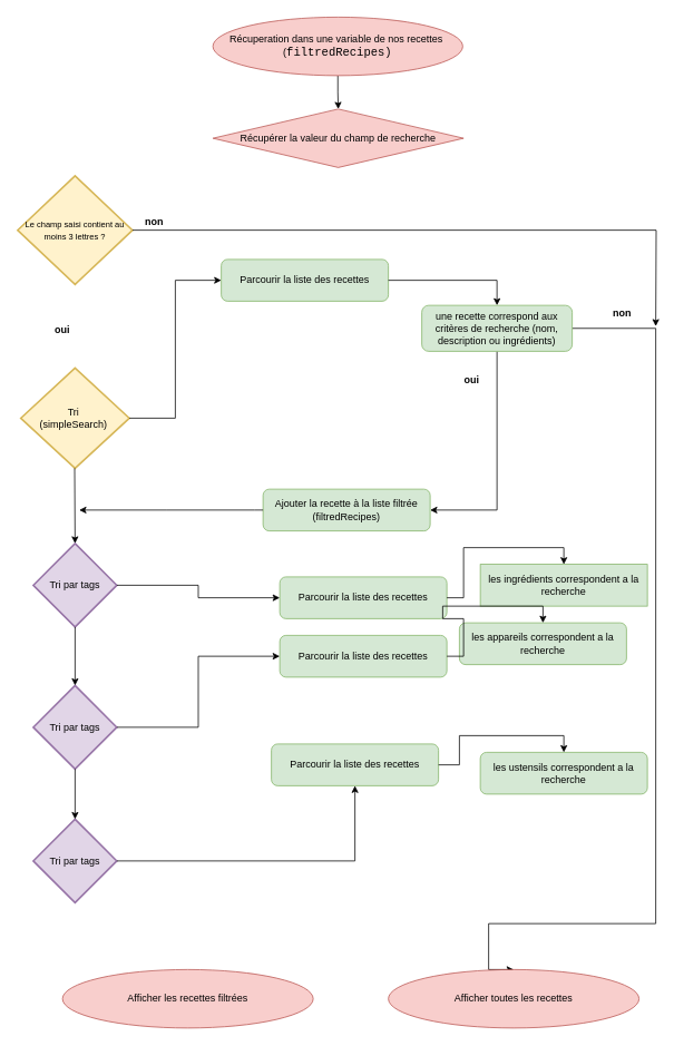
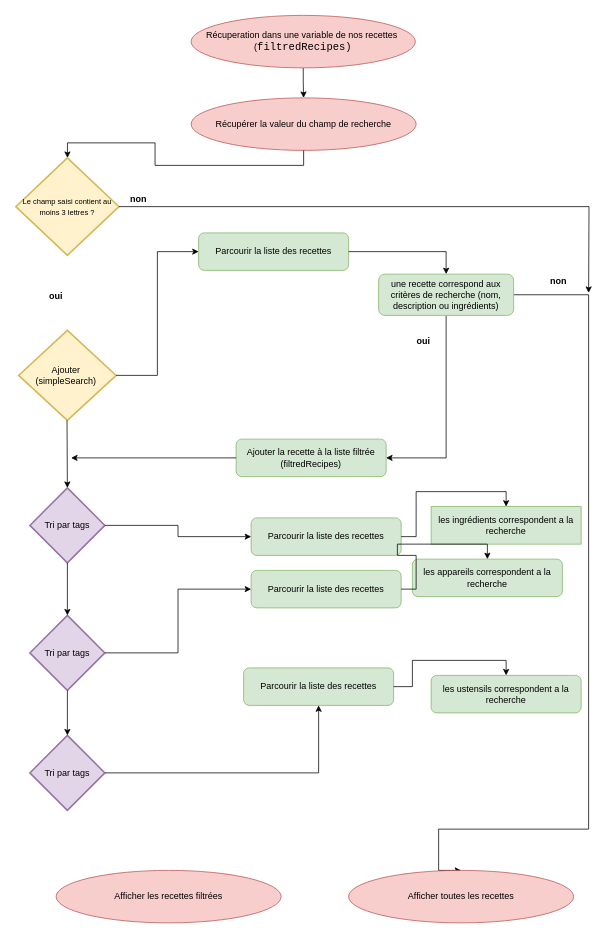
- <mxCell id="4" value="&lt;font face=&quot;Helvetica&quot;&gt;Récupérer la valeur du champ de recherche&lt;/font&gt;" style="rhombus;whiteSpace=wrap;html=1;hachureGap=4;fontFamily=Architects Daughter;fontSource=https%3A%2F%2Ffonts.googleapis.com%2Fcss%3Ffamily%3DArchitects%2BDaughter;fillColor=#f8cecc;strokeColor=#b85450;" vertex="1" parent="1"><mxGeometry x="254" y="130" width="300" height="70" as="geometry" /></mxCell>
+ <mxCell id="4" value="&lt;font face=&quot;Helvetica&quot;&gt;Récupérer la valeur du champ de recherche&lt;/font&gt;" style="ellipse;whiteSpace=wrap;html=1;hachureGap=4;fontFamily=Architects Daughter;fontSource=https%3A%2F%2Ffonts.googleapis.com%2Fcss%3Ffamily%3DArchitects%2BDaughter;fillColor=#f8cecc;strokeColor=#b85450;" vertex="1" parent="1"><mxGeometry x="254" y="130" width="300" height="70" as="geometry" /></mxCell>
+ <mxCell id="13" value="" style="edgeStyle=orthogonalEdgeStyle;rounded=0;hachureGap=4;orthogonalLoop=1;jettySize=auto;html=1;fontFamily=Architects Daughter;fontSource=https%3A%2F%2Ffonts.googleapis.com%2Fcss%3Ffamily%3DArchitects%2BDaughter;exitX=0.5;exitY=1;exitDx=0;exitDy=0;" edge="1" parent="1" source="4" target="12"><mxGeometry relative="1" as="geometry"><mxPoint x="474" y="230" as="sourcePoint" /><mxPoint x="474" y="270" as="targetPoint" /></mxGeometry></mxCell>
- <mxCell id="5" value="&lt;font face=&quot;Helvetica&quot;&gt;Tri&amp;nbsp;&lt;/font&gt;&lt;div&gt;&lt;font face=&quot;Helvetica&quot;&gt;(simpleSearch)&amp;nbsp;&lt;/font&gt;&lt;/div&gt;" style="strokeWidth=2;html=1;shape=mxgraph.flowchart.decision;whiteSpace=wrap;hachureGap=4;fontFamily=Architects Daughter;fontSource=https%3A%2F%2Ffonts.googleapis.com%2Fcss%3Ffamily%3DArchitects%2BDaughter;fillColor=#fff2cc;strokeColor=#d6b656;" vertex="1" parent="1"><mxGeometry x="24" y="440" width="130" height="120" as="geometry" /></mxCell>
+ <mxCell id="5" value="&lt;font face=&quot;Helvetica&quot;&gt;Ajouter&amp;nbsp;&lt;/font&gt;&lt;div&gt;&lt;font face=&quot;Helvetica&quot;&gt;(simpleSearch)&amp;nbsp;&lt;/font&gt;&lt;/div&gt;" style="strokeWidth=2;html=1;shape=mxgraph.flowchart.decision;whiteSpace=wrap;hachureGap=4;fontFamily=Architects Daughter;fontSource=https%3A%2F%2Ffonts.googleapis.com%2Fcss%3Ffamily%3DArchitects%2BDaughter;fillColor=#fff2cc;strokeColor=#d6b656;" vertex="1" parent="1"><mxGeometry x="24" y="440" width="130" height="120" as="geometry" /></mxCell>
